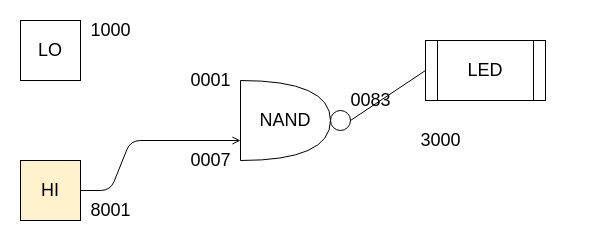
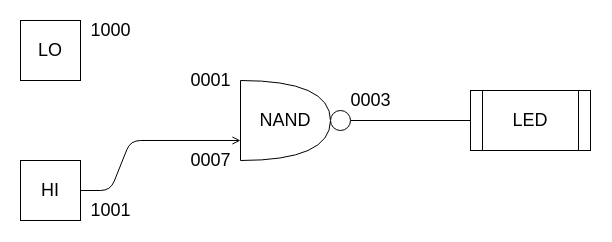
- <mxCell id="7" value="&lt;font style=&quot;font-size: 18px&quot;&gt;LED&lt;/font&gt;" style="shape=process;whiteSpace=wrap;html=1;backgroundOutline=1;" vertex="1" parent="1"><mxGeometry x="425" y="40" width="120" height="60" as="geometry" /></mxCell>
+ <mxCell id="7" value="&lt;font style=&quot;font-size: 18px&quot;&gt;LED&lt;/font&gt;" style="shape=process;whiteSpace=wrap;html=1;backgroundOutline=1;" vertex="1" parent="1"><mxGeometry x="470" y="90" width="120" height="60" as="geometry" /></mxCell>
- <mxCell id="14" value="&lt;font style=&quot;font-size: 18px&quot;&gt;0083&lt;/font&gt;" style="text;html=1;align=center;verticalAlign=middle;resizable=0;points=[];autosize=1;strokeColor=none;" vertex="1" parent="1"><mxGeometry x="340" y="90" width="60" height="20" as="geometry" /></mxCell>
+ <mxCell id="14" value="&lt;font style=&quot;font-size: 18px&quot;&gt;0003&lt;/font&gt;" style="text;html=1;align=center;verticalAlign=middle;resizable=0;points=[];autosize=1;strokeColor=none;" vertex="1" parent="1"><mxGeometry x="340" y="90" width="60" height="20" as="geometry" /></mxCell>
- <mxCell id="15" value="&lt;font style=&quot;font-size: 18px&quot;&gt;3000&lt;/font&gt;" style="text;html=1;align=center;verticalAlign=middle;resizable=0;points=[];autosize=1;strokeColor=none;" vertex="1" parent="1"><mxGeometry x="410" y="130" width="60" height="20" as="geometry" /></mxCell>
- <mxCell id="6" value="&lt;font style=&quot;font-size: 18px&quot;&gt;HI&lt;/font&gt;" style="whiteSpace=wrap;html=1;aspect=fixed;fillColor=#fff2cc;" vertex="1" parent="1"><mxGeometry x="20" y="160" width="60" height="60" as="geometry" /></mxCell>
+ <mxCell id="6" value="&lt;font style=&quot;font-size: 18px&quot;&gt;HI&lt;/font&gt;" style="whiteSpace=wrap;html=1;aspect=fixed;" vertex="1" parent="1"><mxGeometry x="20" y="160" width="60" height="60" as="geometry" /></mxCell>
- <mxCell id="11" value="&lt;font style=&quot;font-size: 18px&quot;&gt;8001&lt;/font&gt;" style="text;html=1;align=center;verticalAlign=middle;resizable=0;points=[];autosize=1;strokeColor=none;" vertex="1" parent="1"><mxGeometry x="80" y="200" width="60" height="20" as="geometry" /></mxCell>
+ <mxCell id="11" value="&lt;font style=&quot;font-size: 18px&quot;&gt;1001&lt;/font&gt;" style="text;html=1;align=center;verticalAlign=middle;resizable=0;points=[];autosize=1;strokeColor=none;" vertex="1" parent="1"><mxGeometry x="80" y="200" width="60" height="20" as="geometry" /></mxCell>
